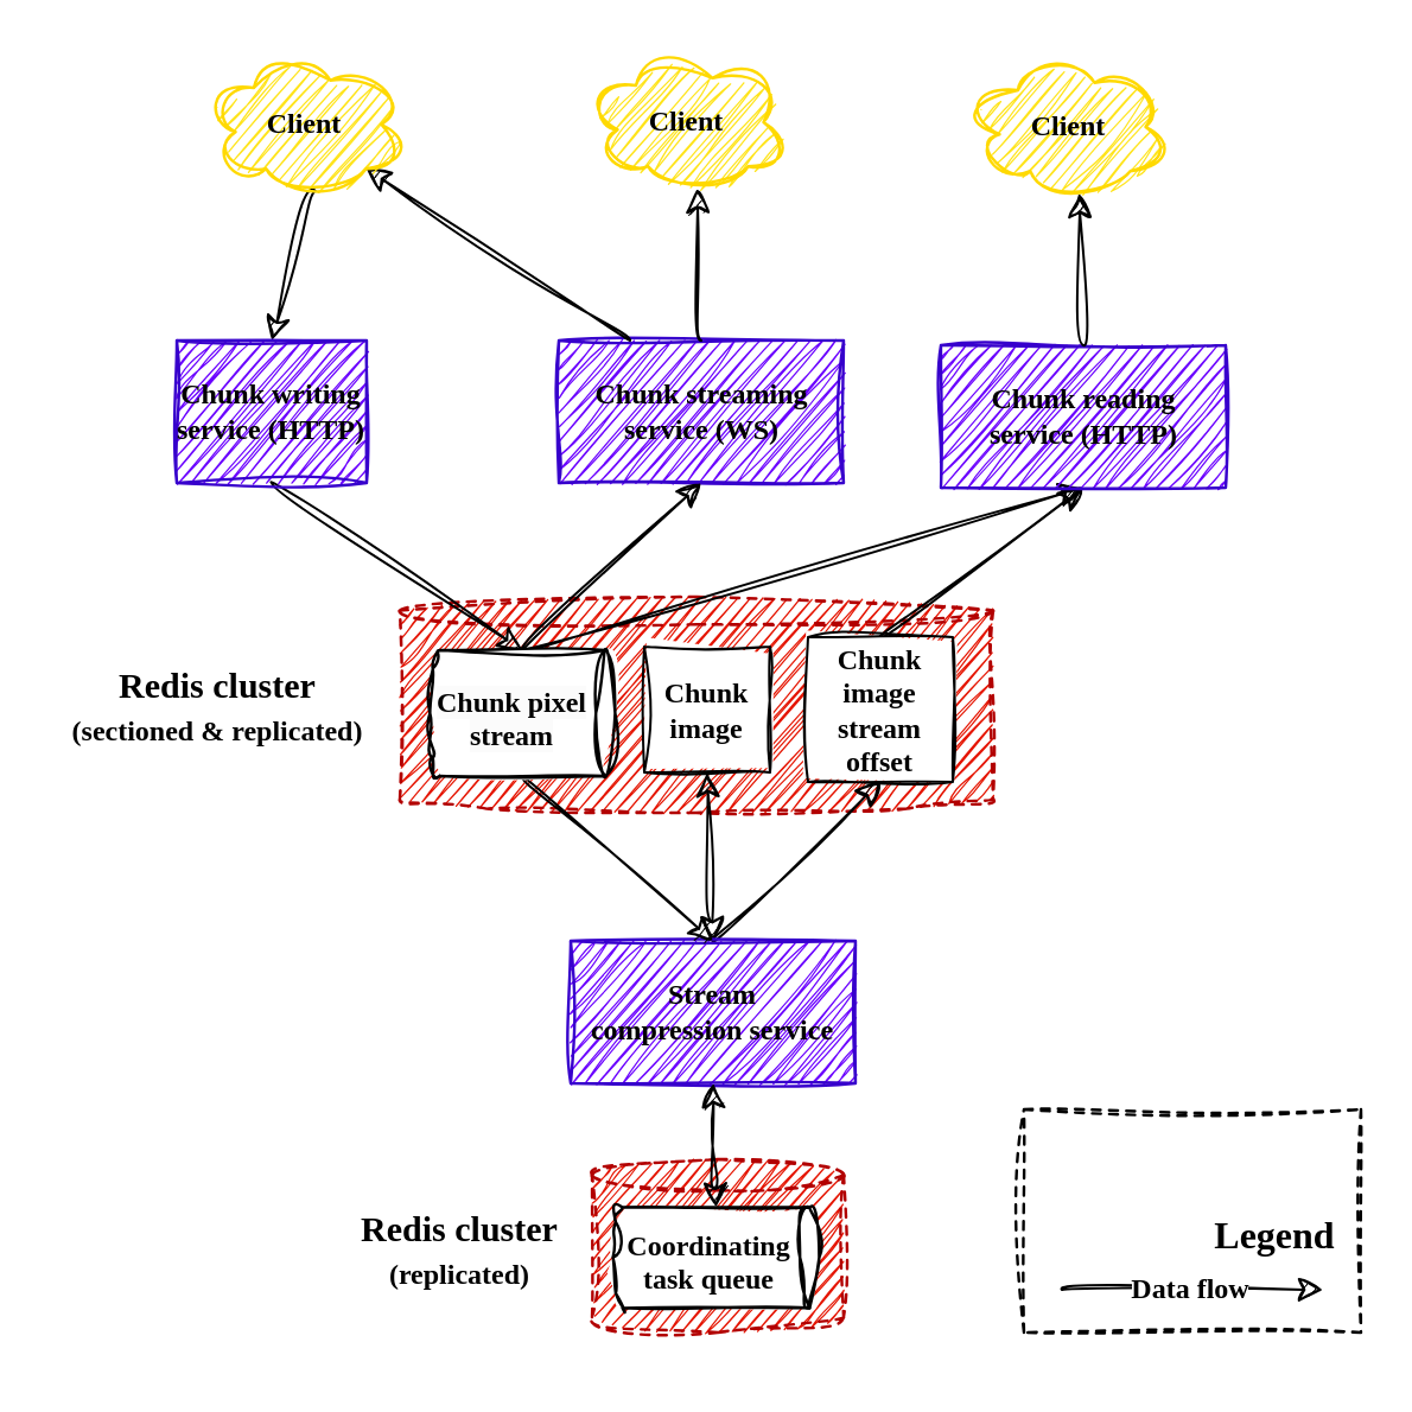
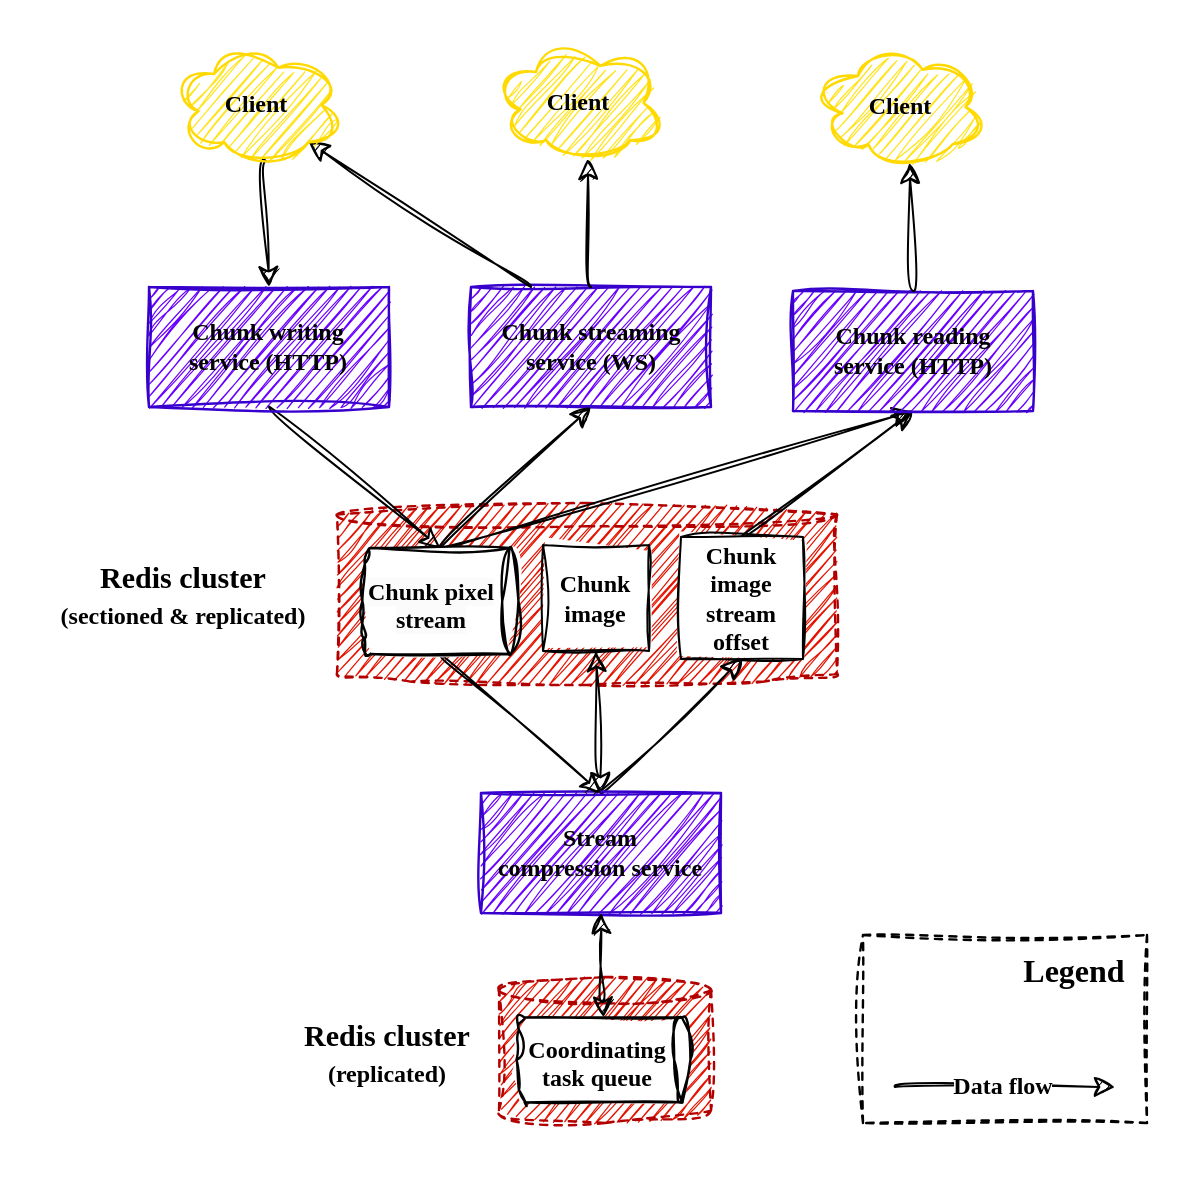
- <mxCell id="12" value="&lt;span style=&quot;text-wrap-mode: nowrap;&quot;&gt;Chunk&amp;nbsp;&lt;/span&gt;&lt;span style=&quot;background-color: initial; text-wrap-mode: nowrap;&quot;&gt;writing&lt;/span&gt;&lt;div&gt;&lt;span style=&quot;background-color: initial; text-wrap-mode: nowrap;&quot;&gt;service (HTTP)&lt;/span&gt;&lt;/div&gt;" style="rounded=0;html=1;sketch=1;hachureGap=4;jiggle=2;curveFitting=1;fontFamily=Architects Daughter;fontSource=https%3A%2F%2Ffonts.googleapis.com%2Fcss%3Ffamily%3DArchitects%2BDaughter;whiteSpace=wrap;fontSize=12;strokeColor=#3700CC;align=center;verticalAlign=middle;fontColor=#000000;fillColor=#6a00ff;fontStyle=1;strokeWidth=1.2;" parent="1" vertex="1"><mxGeometry x="74" y="143" width="80" height="60" as="geometry" /></mxCell>
+ <mxCell id="12" value="&lt;span style=&quot;text-wrap-mode: nowrap;&quot;&gt;Chunk&amp;nbsp;&lt;/span&gt;&lt;span style=&quot;background-color: initial; text-wrap-mode: nowrap;&quot;&gt;writing&lt;/span&gt;&lt;div&gt;&lt;span style=&quot;background-color: initial; text-wrap-mode: nowrap;&quot;&gt;service (HTTP)&lt;/span&gt;&lt;/div&gt;" style="rounded=0;html=1;sketch=1;hachureGap=4;jiggle=2;curveFitting=1;fontFamily=Architects Daughter;fontSource=https%3A%2F%2Ffonts.googleapis.com%2Fcss%3Ffamily%3DArchitects%2BDaughter;whiteSpace=wrap;fontSize=12;strokeColor=#3700CC;align=center;verticalAlign=middle;fontColor=#000000;fillColor=#6a00ff;fontStyle=1;strokeWidth=1.2;" parent="1" vertex="1"><mxGeometry x="74" y="143" width="120" height="60" as="geometry" /></mxCell>
- <mxCell id="25" value="Legend" style="text;html=1;align=center;verticalAlign=middle;whiteSpace=wrap;rounded=0;fontSize=16;fontFamily=Architects Daughter;fontSource=https%3A%2F%2Ffonts.googleapis.com%2Fcss%3Ffamily%3DArchitects%2BDaughter;fontStyle=1" parent="23" vertex="1"><mxGeometry x="76" y="38" width="60" height="30" as="geometry" /></mxCell>
+ <mxCell id="25" value="Legend" style="text;html=1;align=center;verticalAlign=middle;whiteSpace=wrap;rounded=0;fontSize=16;fontFamily=Architects Daughter;fontSource=https%3A%2F%2Ffonts.googleapis.com%2Fcss%3Ffamily%3DArchitects%2BDaughter;fontStyle=1" parent="23" vertex="1"><mxGeometry x="76" y="3" width="60" height="30" as="geometry" /></mxCell>
